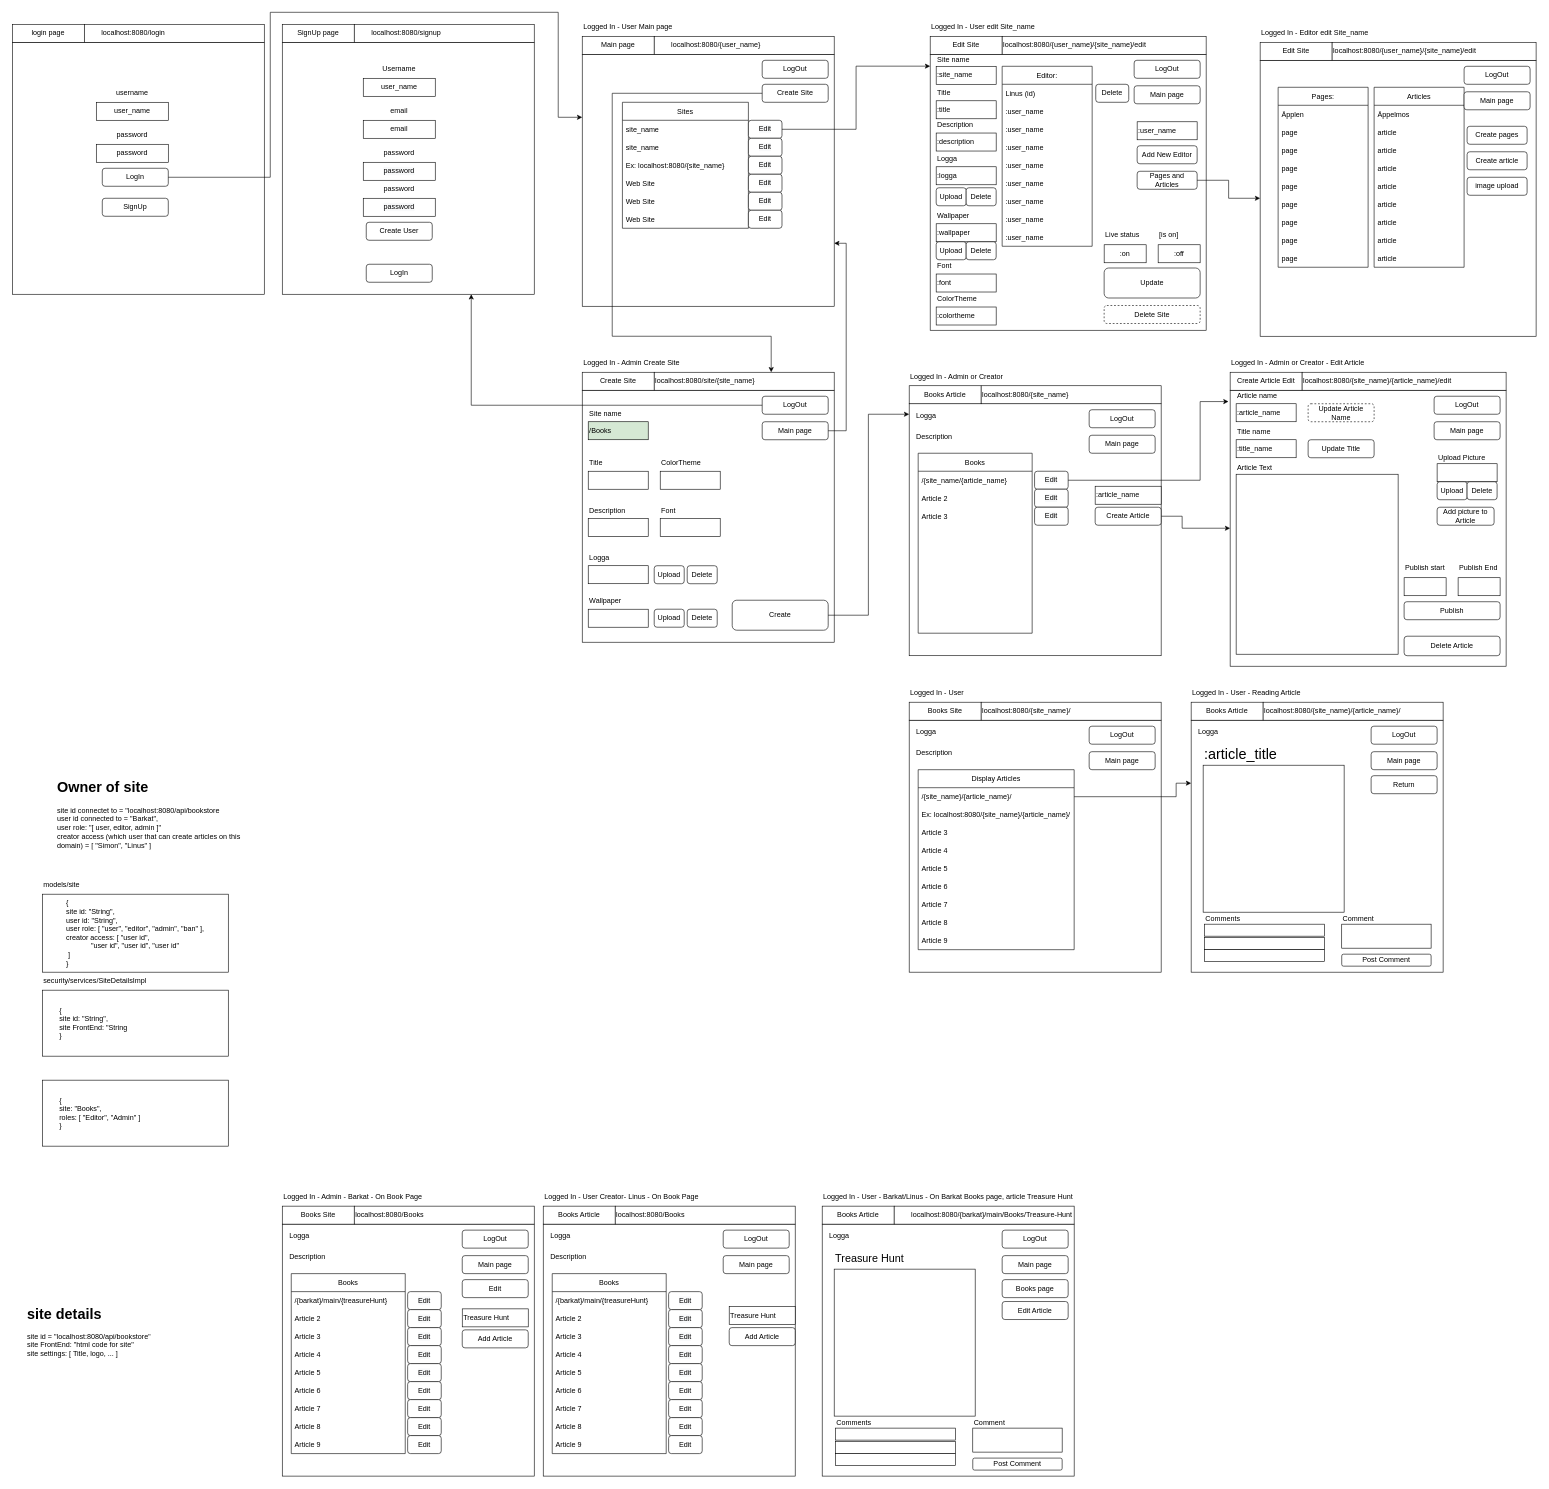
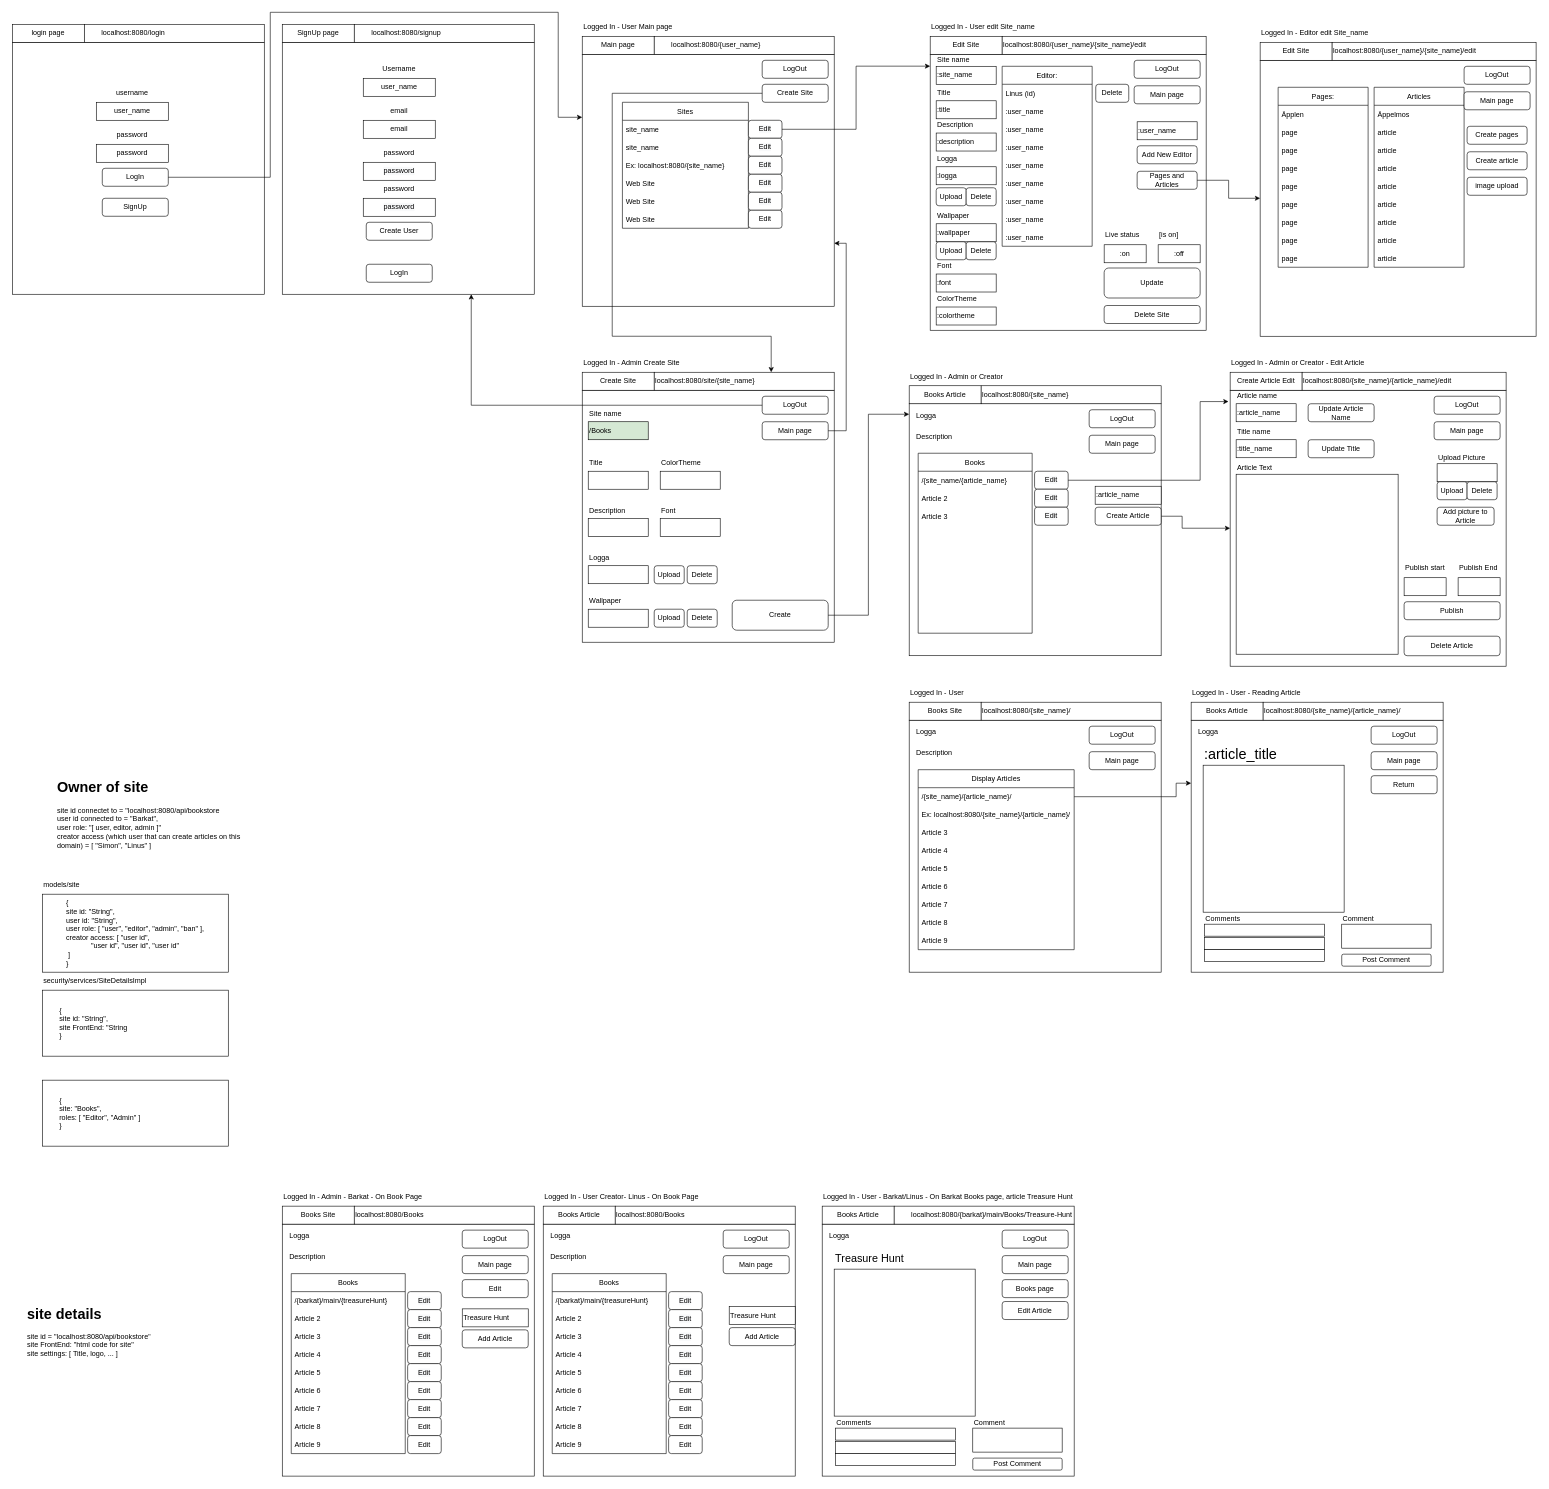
- <mxCell id="146" value="Delete Site" style="rounded=1;whiteSpace=wrap;html=1;dashed=1;" parent="102" vertex="1"><mxGeometry x="290" y="478.75" width="160" height="30" as="geometry" /></mxCell>
+ <mxCell id="146" value="Delete Site" style="rounded=1;whiteSpace=wrap;html=1;" parent="102" vertex="1"><mxGeometry x="290" y="478.75" width="160" height="30" as="geometry" /></mxCell>
- <mxCell id="274" value="Update Article Name" style="rounded=1;whiteSpace=wrap;html=1;dashed=1;" parent="249" vertex="1"><mxGeometry x="130" y="82.5" width="110" height="30" as="geometry" /></mxCell>
+ <mxCell id="274" value="Update Article Name" style="rounded=1;whiteSpace=wrap;html=1;" parent="249" vertex="1"><mxGeometry x="130" y="82.5" width="110" height="30" as="geometry" /></mxCell>
